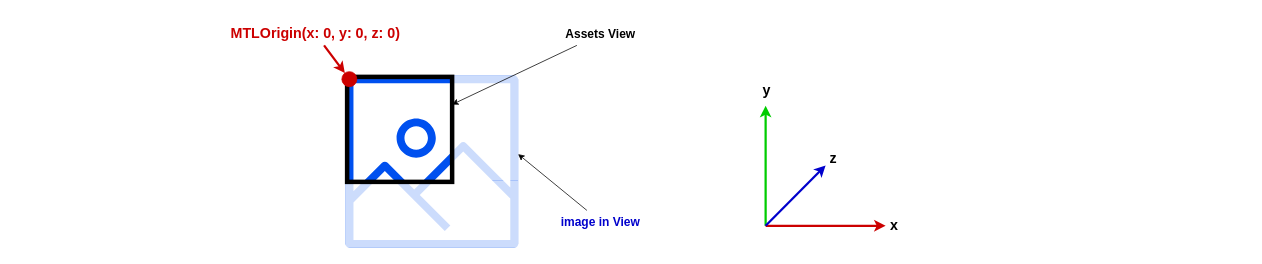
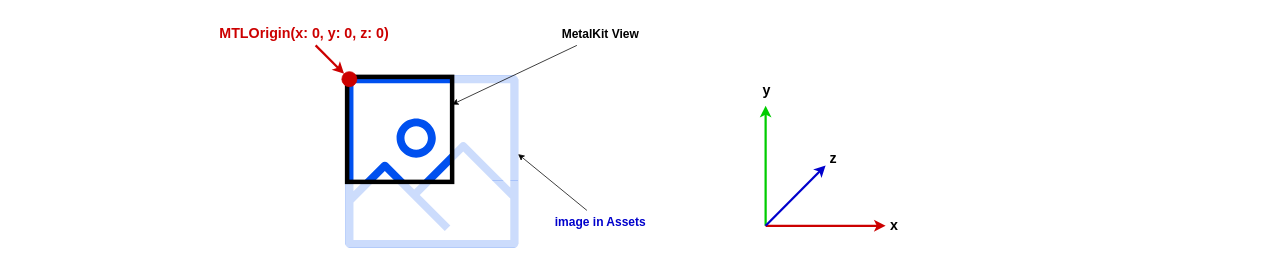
- <mxCell id="14" value="MTLOrigin(x: 0, y: 0, z: 0)" style="rounded=1;whiteSpace=wrap;html=1;fontStyle=1;fontSize=19;fontColor=#CC0000;strokeColor=none;fillColor=none;" vertex="1" parent="1"><mxGeometry x="300" y="30" width="240" height="30" as="geometry" /></mxCell>
+ <mxCell id="14" value="MTLOrigin(x: 0, y: 0, z: 0)" style="rounded=1;whiteSpace=wrap;html=1;fontStyle=1;fontSize=19;fontColor=#CC0000;strokeColor=none;fillColor=none;" vertex="1" parent="1"><mxGeometry x="285" y="30" width="240" height="30" as="geometry" /></mxCell>
- <mxCell id="10" value="Assets View" style="rounded=1;whiteSpace=wrap;html=1;fontStyle=1;fontSize=16;fontColor=#000000;strokeColor=none;fillColor=none;" vertex="1" parent="1"><mxGeometry x="720" y="30" width="160" height="30" as="geometry" /></mxCell>
+ <mxCell id="10" value="MetalKit View" style="rounded=1;whiteSpace=wrap;html=1;fontStyle=1;fontSize=16;fontColor=#000000;strokeColor=none;fillColor=none;" vertex="1" parent="1"><mxGeometry x="720" y="30" width="160" height="30" as="geometry" /></mxCell>
- <mxCell id="9" value="image in View" style="rounded=1;whiteSpace=wrap;html=1;fontStyle=1;fontSize=16;fontColor=#0000CC;strokeColor=none;fillColor=none;" vertex="1" parent="1"><mxGeometry x="720" y="280" width="160" height="30" as="geometry" /></mxCell>
+ <mxCell id="9" value="image in Assets" style="rounded=1;whiteSpace=wrap;html=1;fontStyle=1;fontSize=16;fontColor=#0000CC;strokeColor=none;fillColor=none;" vertex="1" parent="1"><mxGeometry x="720" y="280" width="160" height="30" as="geometry" /></mxCell>
